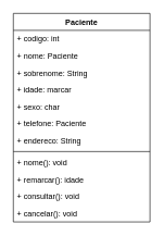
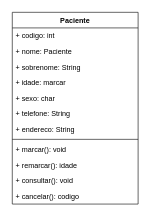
- <mxCell id="8" value="+ telefone: Paciente" style="text;strokeColor=none;fillColor=none;align=left;verticalAlign=top;spacingLeft=4;spacingRight=4;overflow=hidden;rotatable=0;points=[[0,0.5],[1,0.5]];portConstraint=eastwest;" vertex="1" parent="2"><mxGeometry y="156" width="210" height="26" as="geometry" /></mxCell>
+ <mxCell id="8" value="+ telefone: String" style="text;strokeColor=none;fillColor=none;align=left;verticalAlign=top;spacingLeft=4;spacingRight=4;overflow=hidden;rotatable=0;points=[[0,0.5],[1,0.5]];portConstraint=eastwest;" vertex="1" parent="2"><mxGeometry y="156" width="210" height="26" as="geometry" /></mxCell>
- <mxCell id="11" value="+ nome(): void" style="text;strokeColor=none;fillColor=none;align=left;verticalAlign=top;spacingLeft=4;spacingRight=4;overflow=hidden;rotatable=0;points=[[0,0.5],[1,0.5]];portConstraint=eastwest;" vertex="1" parent="2"><mxGeometry y="216" width="210" height="26" as="geometry" /></mxCell>
+ <mxCell id="11" value="+ marcar(): void" style="text;strokeColor=none;fillColor=none;align=left;verticalAlign=top;spacingLeft=4;spacingRight=4;overflow=hidden;rotatable=0;points=[[0,0.5],[1,0.5]];portConstraint=eastwest;" vertex="1" parent="2"><mxGeometry y="216" width="210" height="26" as="geometry" /></mxCell>
- <mxCell id="14" value="+ cancelar(): void" style="text;strokeColor=none;fillColor=none;align=left;verticalAlign=top;spacingLeft=4;spacingRight=4;overflow=hidden;rotatable=0;points=[[0,0.5],[1,0.5]];portConstraint=eastwest;" vertex="1" parent="2"><mxGeometry y="294" width="210" height="26" as="geometry" /></mxCell>
+ <mxCell id="14" value="+ cancelar(): codigo" style="text;strokeColor=none;fillColor=none;align=left;verticalAlign=top;spacingLeft=4;spacingRight=4;overflow=hidden;rotatable=0;points=[[0,0.5],[1,0.5]];portConstraint=eastwest;" vertex="1" parent="2"><mxGeometry y="294" width="210" height="26" as="geometry" /></mxCell>
